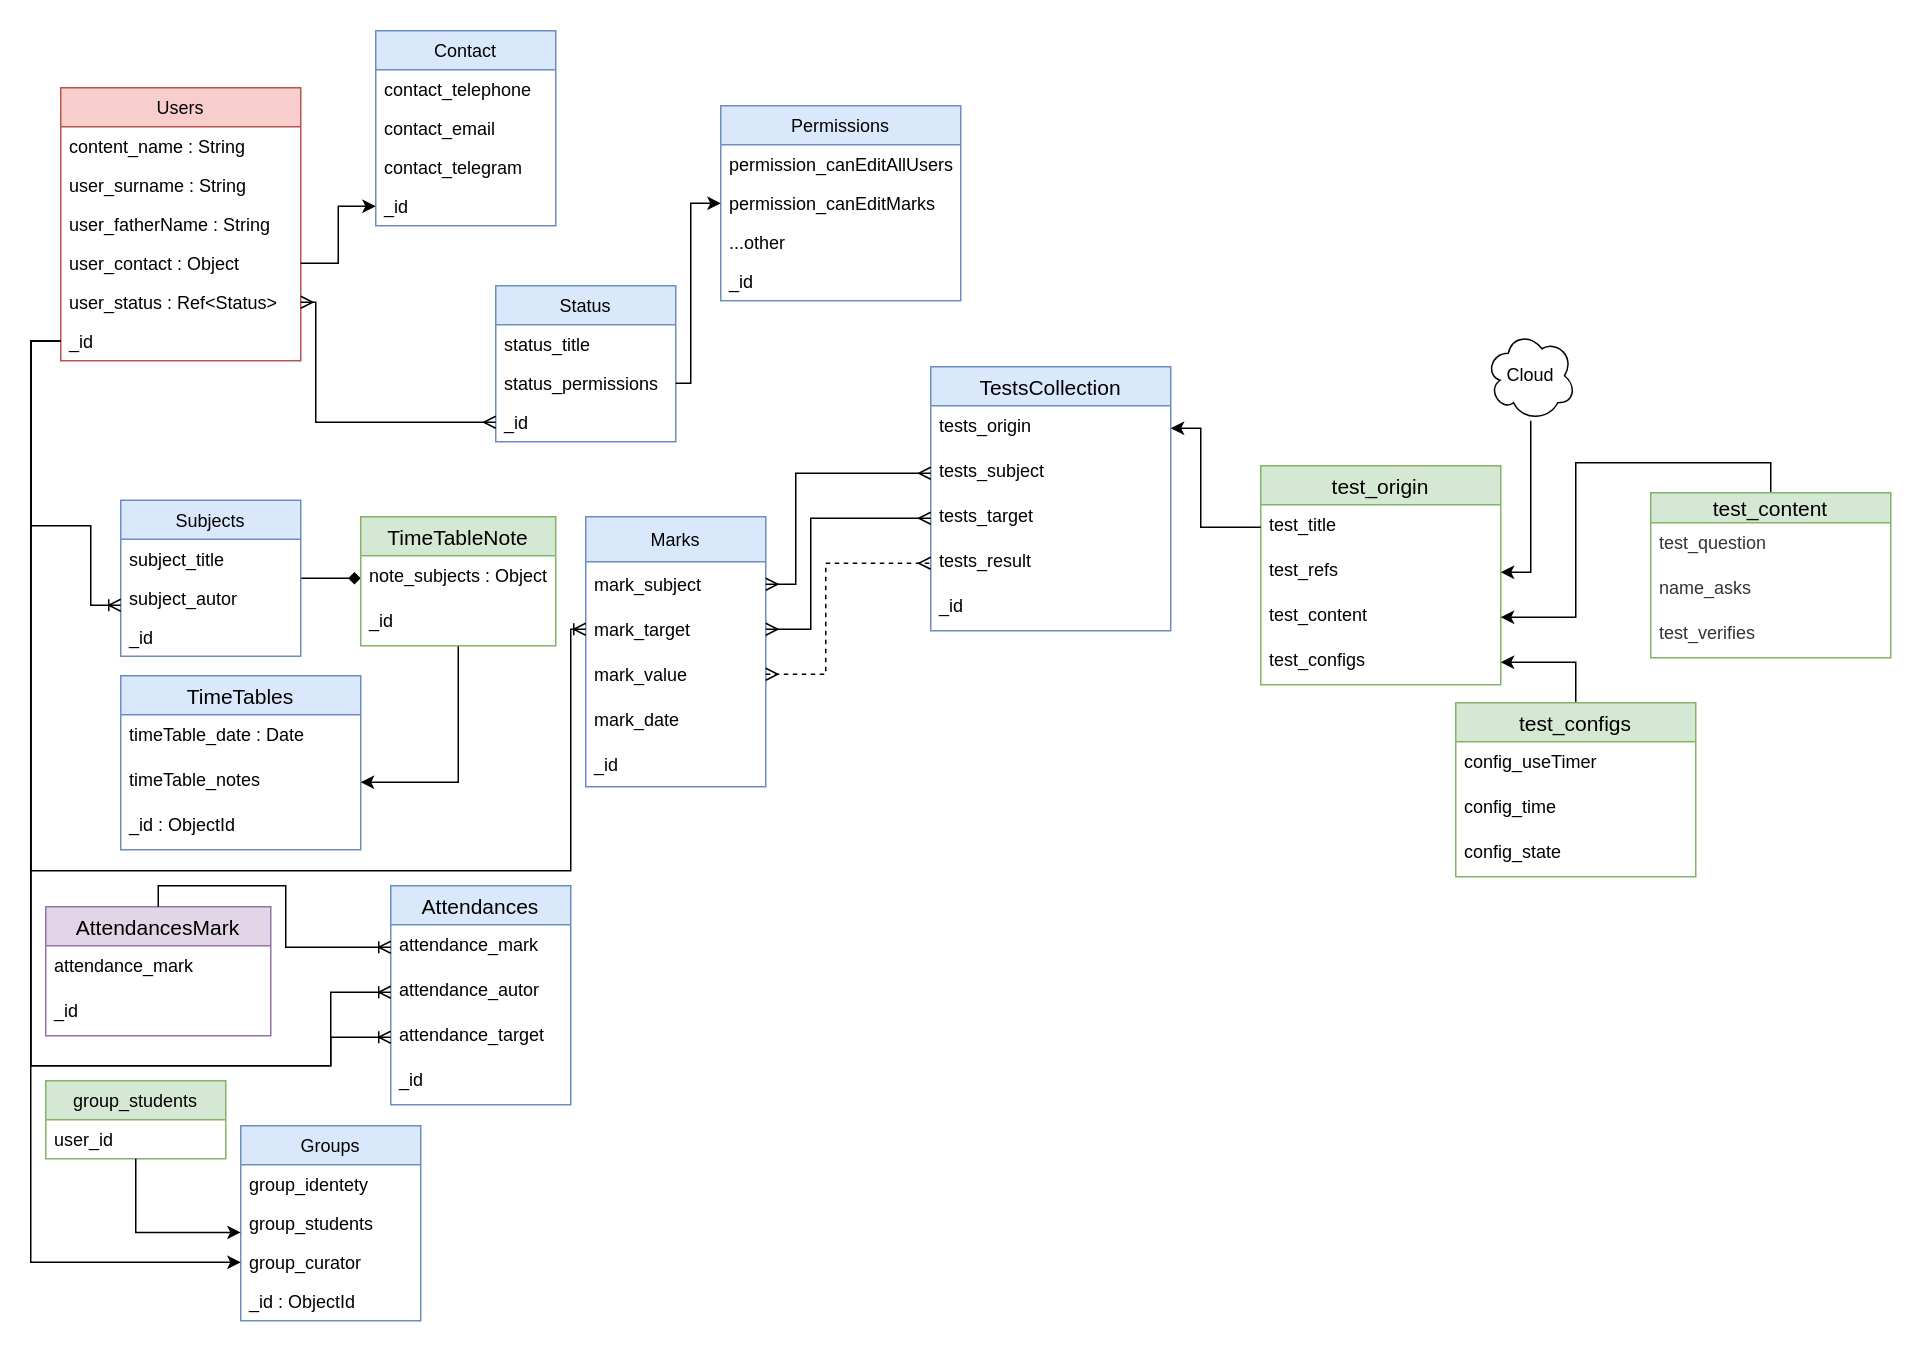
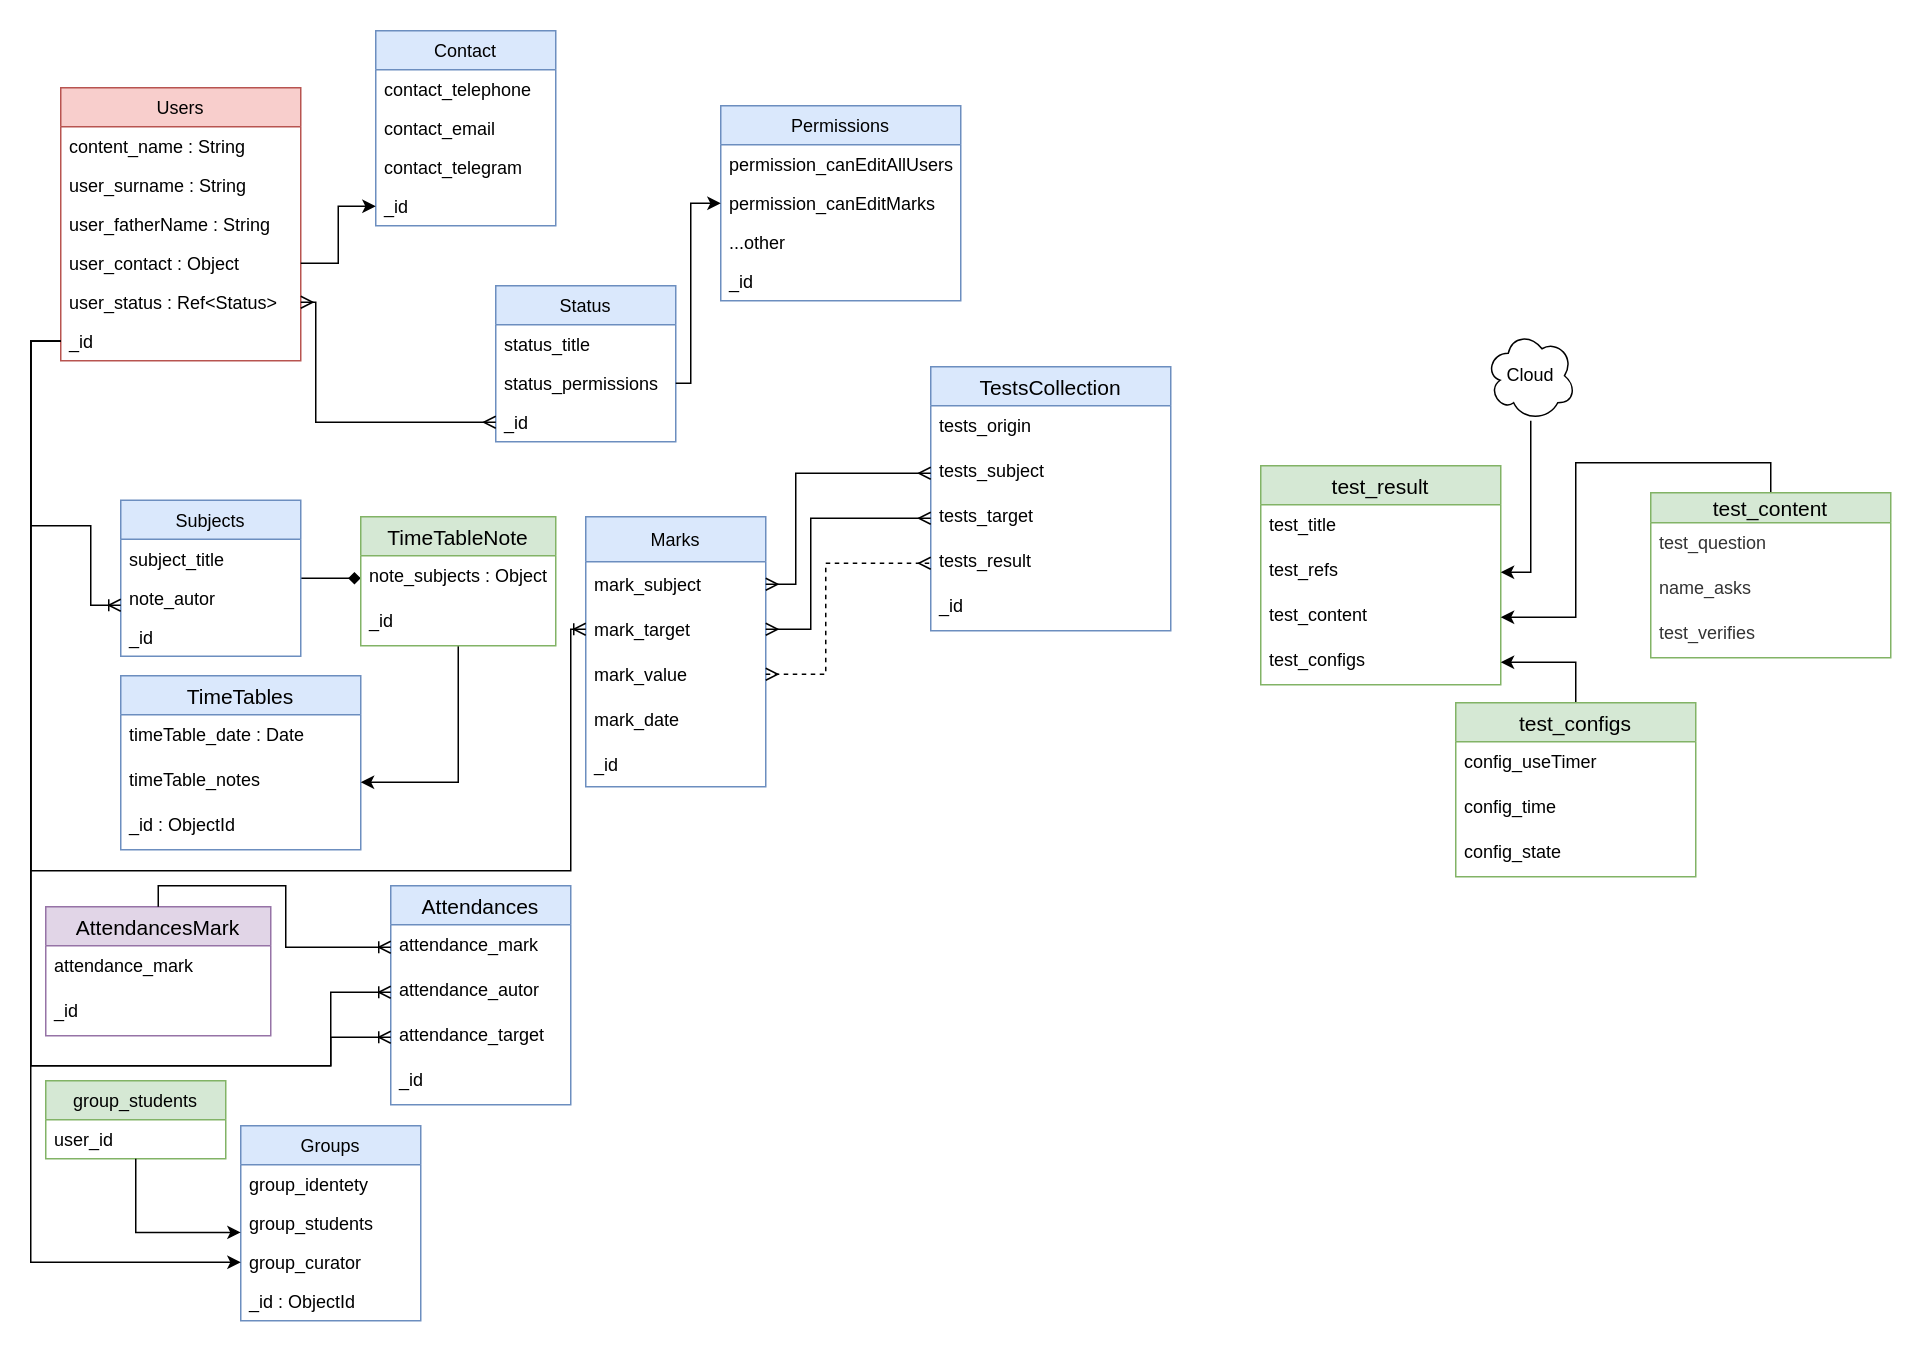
- <mxCell id="45" value="test_origin" style="swimlane;fontStyle=0;childLayout=stackLayout;horizontal=1;startSize=26;horizontalStack=0;resizeParent=1;resizeParentMax=0;resizeLast=0;collapsible=1;marginBottom=0;align=center;fontSize=14;fillColor=#d5e8d4;strokeColor=#82b366;" parent="1" vertex="1"><mxGeometry x="840" y="310" width="160" height="146" as="geometry" /></mxCell>
+ <mxCell id="45" value="test_result" style="swimlane;fontStyle=0;childLayout=stackLayout;horizontal=1;startSize=26;horizontalStack=0;resizeParent=1;resizeParentMax=0;resizeLast=0;collapsible=1;marginBottom=0;align=center;fontSize=14;fillColor=#d5e8d4;strokeColor=#82b366;" parent="1" vertex="1"><mxGeometry x="840" y="310" width="160" height="146" as="geometry" /></mxCell>
- <mxCell id="87" style="edgeStyle=orthogonalEdgeStyle;rounded=0;orthogonalLoop=1;jettySize=auto;html=1;exitX=0;exitY=0.5;exitDx=0;exitDy=0;entryX=1;entryY=0.5;entryDx=0;entryDy=0;" parent="1" source="46" target="58" edge="1"><mxGeometry relative="1" as="geometry"><Array as="points"><mxPoint x="800" y="351" /><mxPoint x="800" y="285" /></Array></mxGeometry></mxCell>
- <mxCell id="17" value="subject_autor" style="text;strokeColor=none;fillColor=none;align=left;verticalAlign=top;spacingLeft=4;spacingRight=4;overflow=hidden;rotatable=0;points=[[0,0.5],[1,0.5]];portConstraint=eastwest;" parent="15" vertex="1"><mxGeometry y="52" width="120" height="26" as="geometry" /></mxCell>
+ <mxCell id="17" value="note_autor" style="text;strokeColor=none;fillColor=none;align=left;verticalAlign=top;spacingLeft=4;spacingRight=4;overflow=hidden;rotatable=0;points=[[0,0.5],[1,0.5]];portConstraint=eastwest;" parent="15" vertex="1"><mxGeometry y="52" width="120" height="26" as="geometry" /></mxCell>
